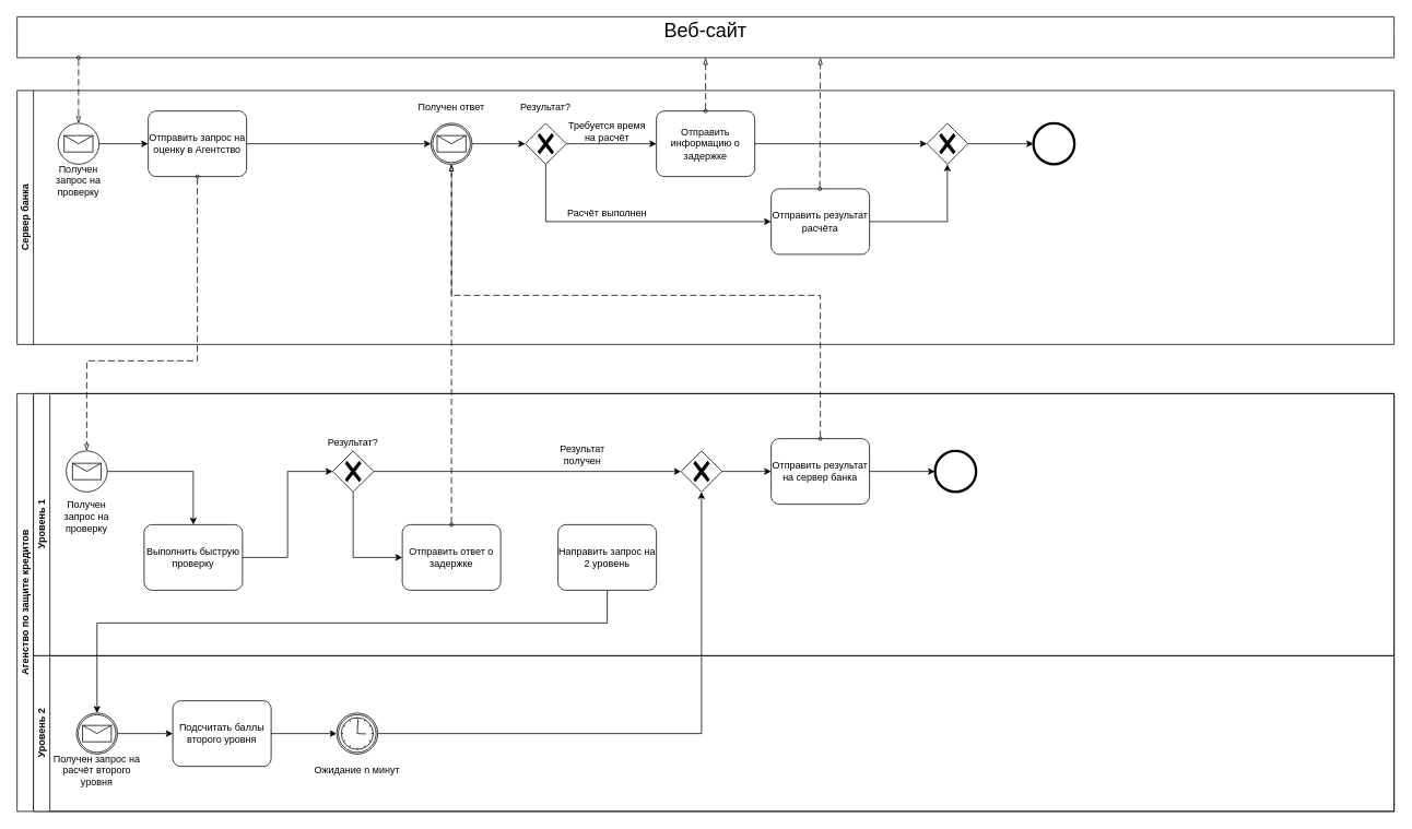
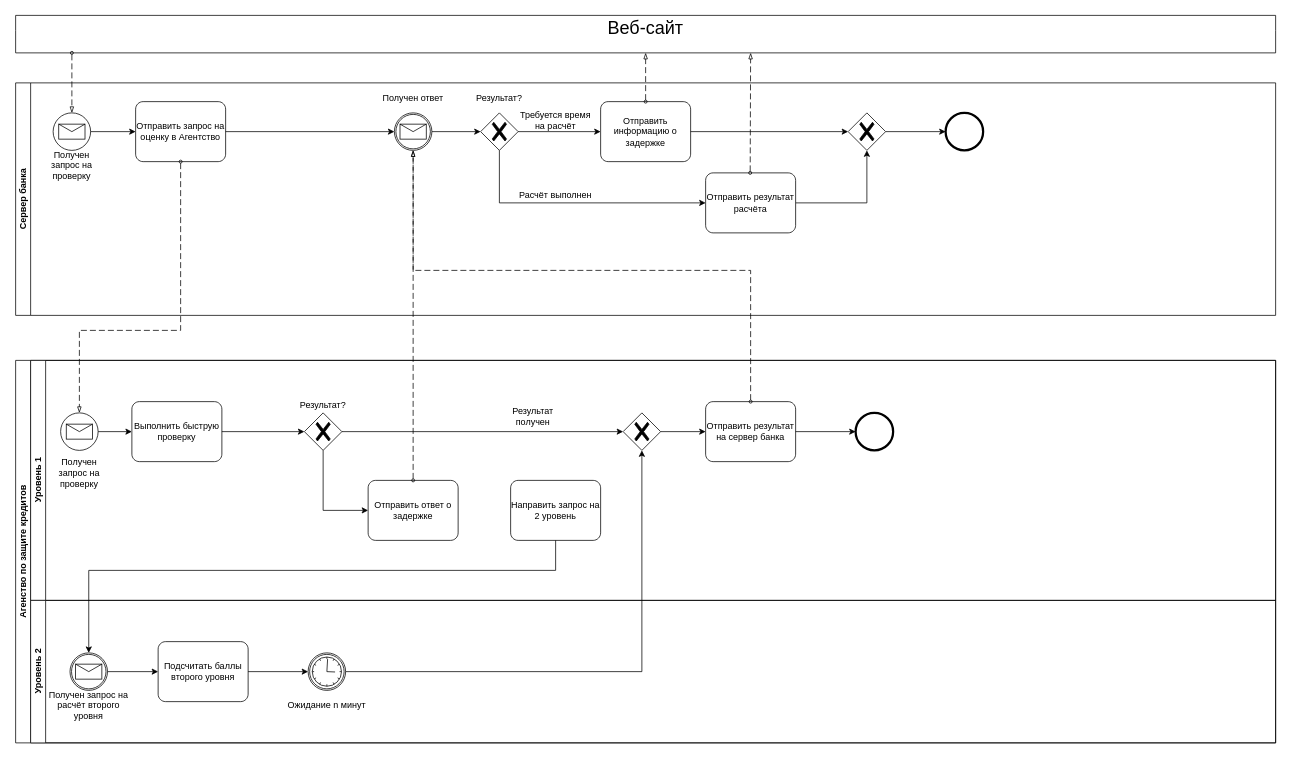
- <mxCell id="33" value="Выполнить быструю проверку" style="points=[[0.25,0,0],[0.5,0,0],[0.75,0,0],[1,0.25,0],[1,0.5,0],[1,0.75,0],[0.75,1,0],[0.5,1,0],[0.25,1,0],[0,0.75,0],[0,0.5,0],[0,0.25,0]];shape=mxgraph.bpmn.task;whiteSpace=wrap;rectStyle=rounded;size=10;html=1;container=1;expand=0;collapsible=0;taskMarker=abstract;" vertex="1" parent="30"><mxGeometry x="135" y="160" width="120" height="80" as="geometry" /></mxCell>
+ <mxCell id="33" value="Выполнить быструю проверку" style="points=[[0.25,0,0],[0.5,0,0],[0.75,0,0],[1,0.25,0],[1,0.5,0],[1,0.75,0],[0.75,1,0],[0.5,1,0],[0.25,1,0],[0,0.75,0],[0,0.5,0],[0,0.25,0]];shape=mxgraph.bpmn.task;whiteSpace=wrap;rectStyle=rounded;size=10;html=1;container=1;expand=0;collapsible=0;taskMarker=abstract;" vertex="1" parent="30"><mxGeometry x="135" y="55" width="120" height="80" as="geometry" /></mxCell>
